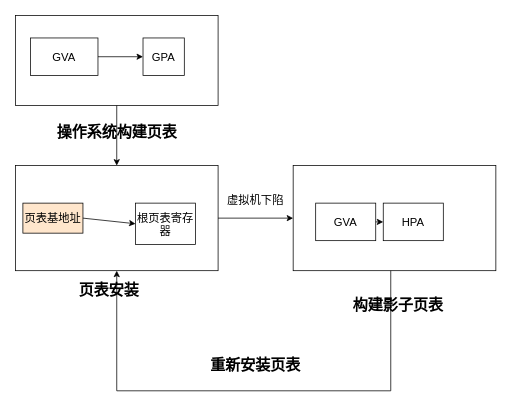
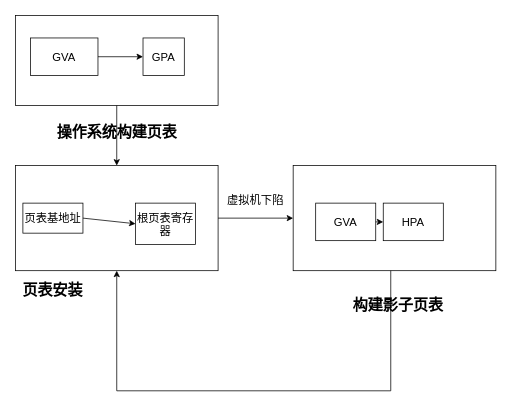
- <mxCell id="3" value="&lt;font style=&quot;font-size: 15px;&quot;&gt;页表基地址&lt;/font&gt;" style="rounded=0;whiteSpace=wrap;html=1;fillColor=#ffe6cc;" vertex="1" parent="1"><mxGeometry x="30" y="270" width="80" height="40" as="geometry" /></mxCell>
+ <mxCell id="3" value="&lt;font style=&quot;font-size: 15px;&quot;&gt;页表基地址&lt;/font&gt;" style="rounded=0;whiteSpace=wrap;html=1;" vertex="1" parent="1"><mxGeometry x="30" y="270" width="80" height="40" as="geometry" /></mxCell>
- <mxCell id="6" value="&lt;font style=&quot;font-size: 20px;&quot;&gt;&lt;b&gt;页表安装&lt;/b&gt;&lt;/font&gt;" style="text;html=1;strokeColor=none;fillColor=none;align=center;verticalAlign=middle;whiteSpace=wrap;rounded=0;" vertex="1" parent="1"><mxGeometry x="100" y="370" width="90" height="30" as="geometry" /></mxCell>
+ <mxCell id="6" value="&lt;font style=&quot;font-size: 20px;&quot;&gt;&lt;b&gt;页表安装&lt;/b&gt;&lt;/font&gt;" style="text;html=1;strokeColor=none;fillColor=none;align=center;verticalAlign=middle;whiteSpace=wrap;rounded=0;" vertex="1" parent="1"><mxGeometry x="25" y="370" width="90" height="30" as="geometry" /></mxCell>
- <mxCell id="21" value="&lt;font style=&quot;font-size: 20px;&quot;&gt;&lt;b&gt;重新安装页表&lt;/b&gt;&lt;/font&gt;" style="text;html=1;strokeColor=none;fillColor=none;align=center;verticalAlign=middle;whiteSpace=wrap;rounded=0;" vertex="1" parent="1"><mxGeometry x="272" y="470" width="136" height="30" as="geometry" /></mxCell>
